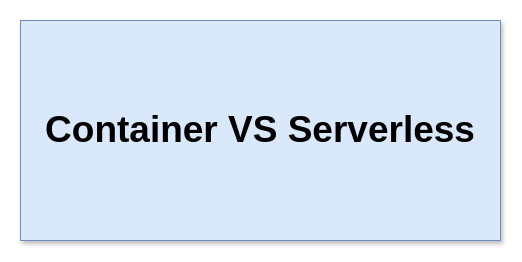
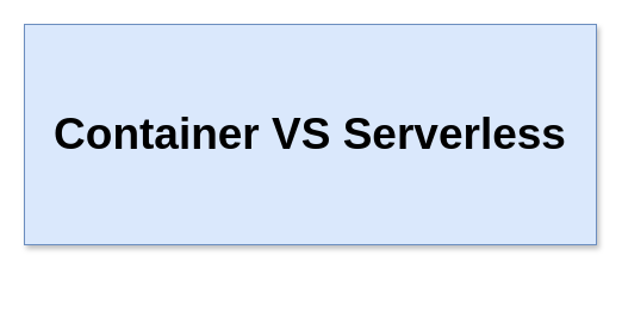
- <mxCell id="2" value="Container VS Serverless" style="rounded=0;whiteSpace=wrap;html=1;fillColor=#dae8fc;strokeColor=#6c8ebf;shadow=1;fontSize=37;fontStyle=1;align=center;" vertex="1" parent="1"><mxGeometry x="20" y="20" width="480" height="220" as="geometry" /></mxCell>
+ <mxCell id="2" value="Container VS Serverless" style="rounded=0;whiteSpace=wrap;html=1;fillColor=#dae8fc;strokeColor=#6c8ebf;shadow=1;fontSize=37;fontStyle=1;align=center;" vertex="1" parent="1"><mxGeometry x="20" y="20" width="480" height="185" as="geometry" /></mxCell>
